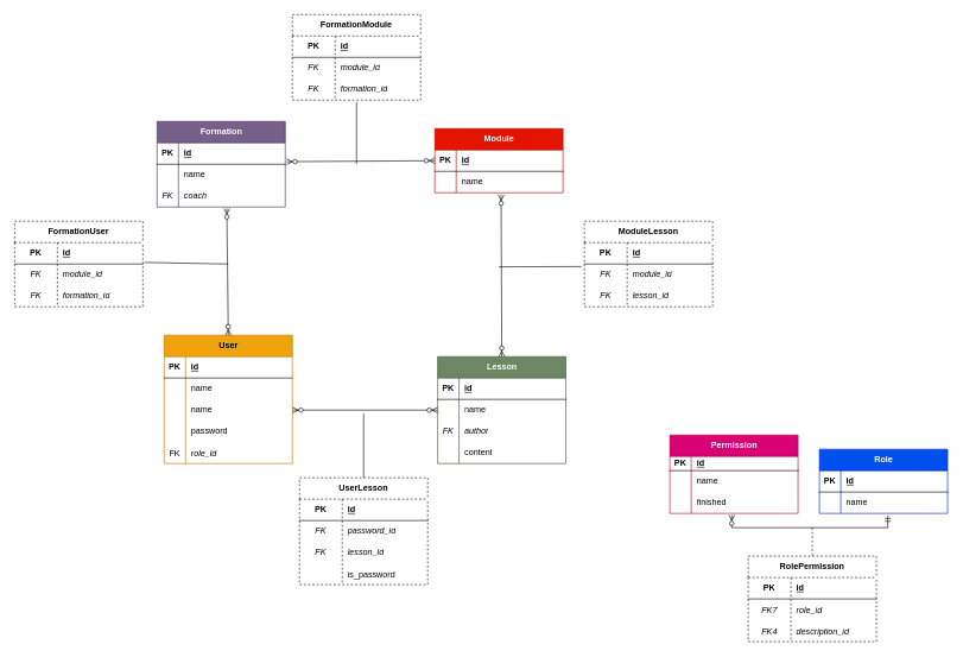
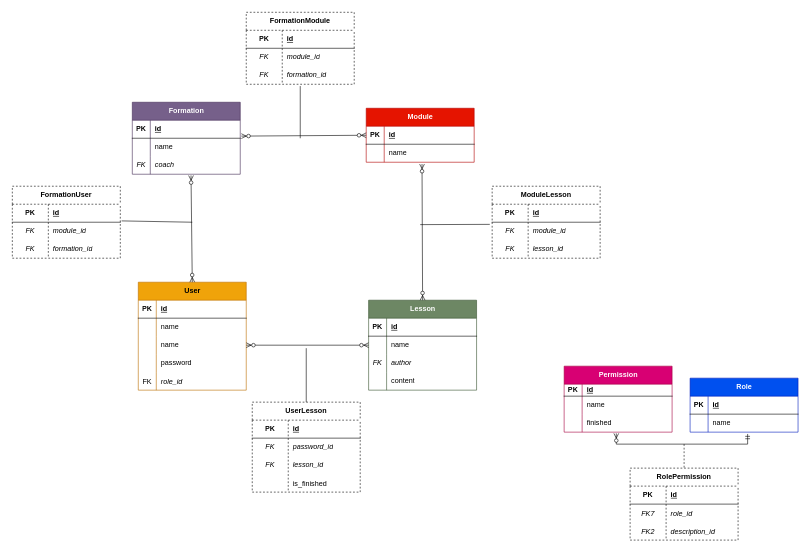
- <mxCell id="100" value="is_password" style="shape=partialRectangle;connectable=0;fillColor=none;top=0;left=0;bottom=0;right=0;align=left;spacingLeft=6;overflow=hidden;" parent="98" vertex="1"><mxGeometry x="60" width="120" height="30" as="geometry"><mxRectangle width="120" height="30" as="alternateBounds" /></mxGeometry></mxCell>
+ <mxCell id="100" value="is_finished" style="shape=partialRectangle;connectable=0;fillColor=none;top=0;left=0;bottom=0;right=0;align=left;spacingLeft=6;overflow=hidden;" parent="98" vertex="1"><mxGeometry x="60" width="120" height="30" as="geometry"><mxRectangle width="120" height="30" as="alternateBounds" /></mxGeometry></mxCell>
- <mxCell id="128" value="FK4" style="shape=partialRectangle;connectable=0;fillColor=none;top=0;left=0;bottom=0;right=0;editable=1;overflow=hidden;fontStyle=2" parent="127" vertex="1"><mxGeometry width="60" height="30" as="geometry"><mxRectangle width="60" height="30" as="alternateBounds" /></mxGeometry></mxCell>
+ <mxCell id="128" value="FK2" style="shape=partialRectangle;connectable=0;fillColor=none;top=0;left=0;bottom=0;right=0;editable=1;overflow=hidden;fontStyle=2" parent="127" vertex="1"><mxGeometry width="60" height="30" as="geometry"><mxRectangle width="60" height="30" as="alternateBounds" /></mxGeometry></mxCell>
